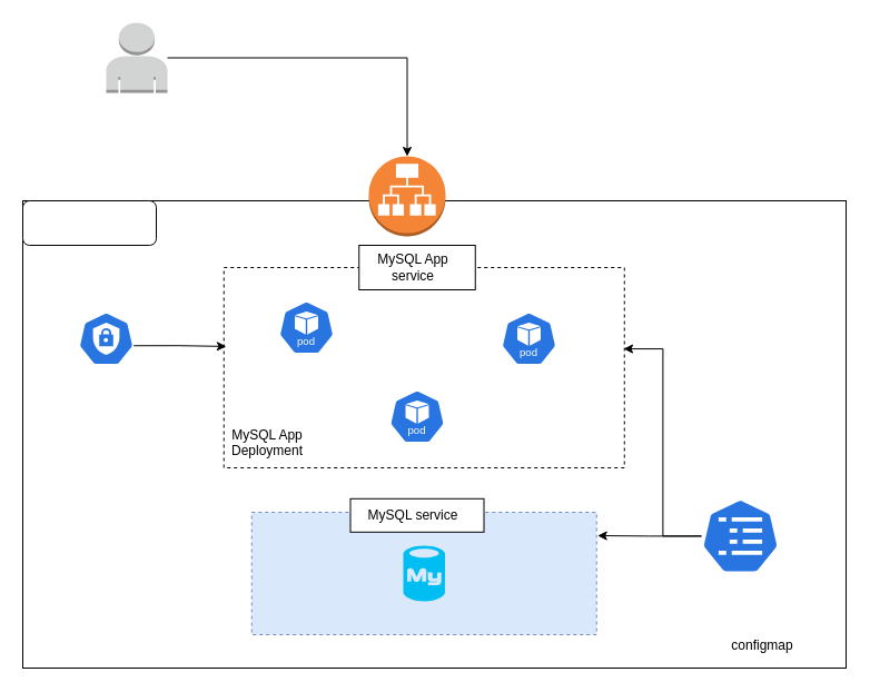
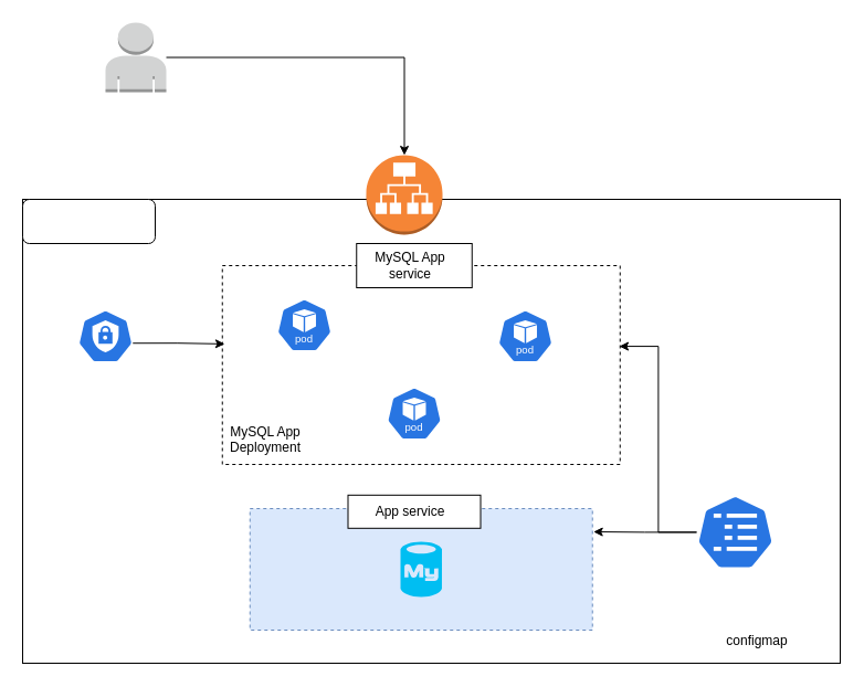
- <mxCell id="23" value="MySQL service" style="text;html=1;align=center;verticalAlign=middle;whiteSpace=wrap;rounded=0;" vertex="1" parent="1"><mxGeometry x="321" y="447.8" width="100" height="30" as="geometry" /></mxCell>
+ <mxCell id="23" value="App service" style="text;html=1;align=center;verticalAlign=middle;whiteSpace=wrap;rounded=0;" vertex="1" parent="1"><mxGeometry x="321" y="447.8" width="100" height="30" as="geometry" /></mxCell>
